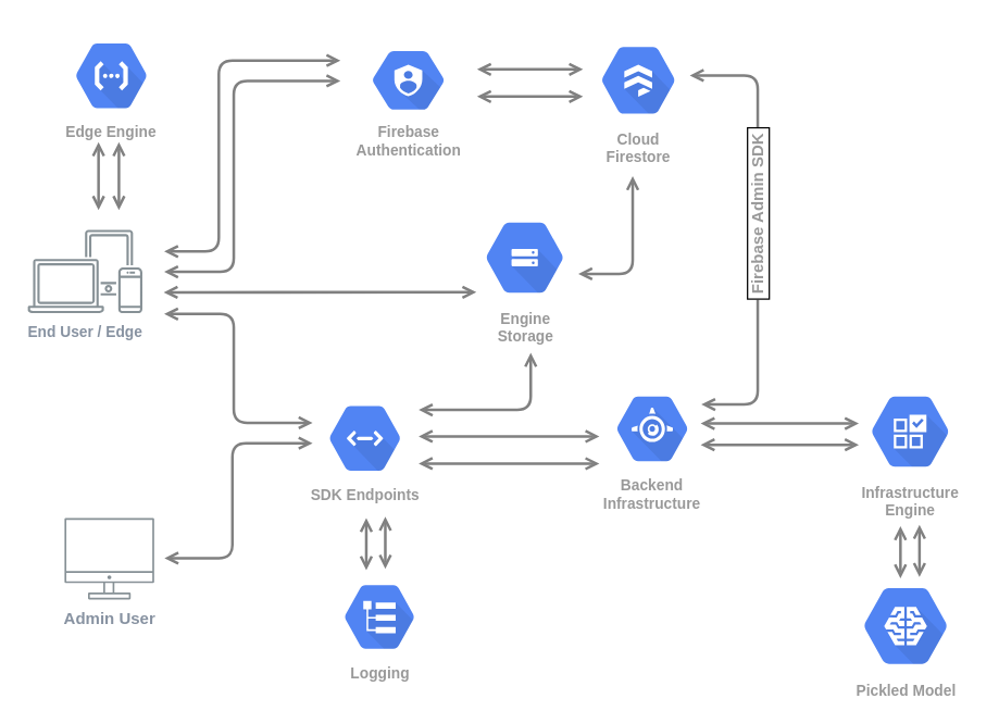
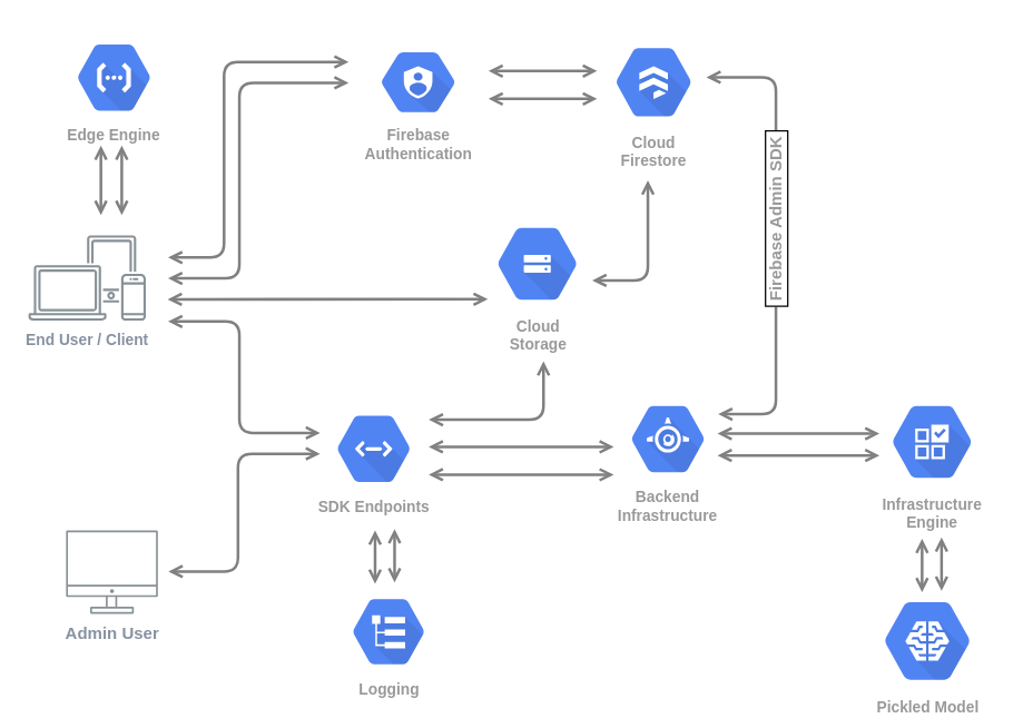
- <mxCell id="25" value="Engine&#10;Storage" style="html=1;fillColor=#5184F3;strokeColor=none;verticalAlign=top;labelPosition=center;verticalLabelPosition=bottom;align=center;spacingTop=-6;fontSize=11;fontStyle=1;fontColor=#999999;shape=mxgraph.gcp2.hexIcon;prIcon=cloud_storage;rounded=1;" vertex="1" parent="1"><mxGeometry x="342.76" y="151" width="85.74" height="76" as="geometry" /></mxCell>
+ <mxCell id="25" value="Cloud&#10;Storage" style="html=1;fillColor=#5184F3;strokeColor=none;verticalAlign=top;labelPosition=center;verticalLabelPosition=bottom;align=center;spacingTop=-6;fontSize=11;fontStyle=1;fontColor=#999999;shape=mxgraph.gcp2.hexIcon;prIcon=cloud_storage;rounded=1;" vertex="1" parent="1"><mxGeometry x="342.76" y="151" width="85.74" height="76" as="geometry" /></mxCell>
- <mxCell id="16" value="&lt;b&gt;&lt;font style=&quot;font-size: 11px&quot; color=&quot;#8792a1&quot;&gt;End User / Edge&lt;/font&gt;&lt;/b&gt;" style="outlineConnect=0;gradientColor=none;fontColor=#545B64;strokeColor=none;fillColor=#879196;dashed=0;verticalLabelPosition=bottom;verticalAlign=top;align=center;html=1;fontSize=12;fontStyle=0;aspect=fixed;shape=mxgraph.aws4.illustration_devices;pointerEvents=1;rounded=1;" vertex="1" parent="1"><mxGeometry x="20" y="168.5" width="84.25" height="61.5" as="geometry" /></mxCell>
+ <mxCell id="16" value="&lt;b&gt;&lt;font style=&quot;font-size: 11px&quot; color=&quot;#8792a1&quot;&gt;End User / Client&lt;/font&gt;&lt;/b&gt;" style="outlineConnect=0;gradientColor=none;fontColor=#545B64;strokeColor=none;fillColor=#879196;dashed=0;verticalLabelPosition=bottom;verticalAlign=top;align=center;html=1;fontSize=12;fontStyle=0;aspect=fixed;shape=mxgraph.aws4.illustration_devices;pointerEvents=1;rounded=1;" vertex="1" parent="1"><mxGeometry x="20" y="168.5" width="84.25" height="61.5" as="geometry" /></mxCell>
